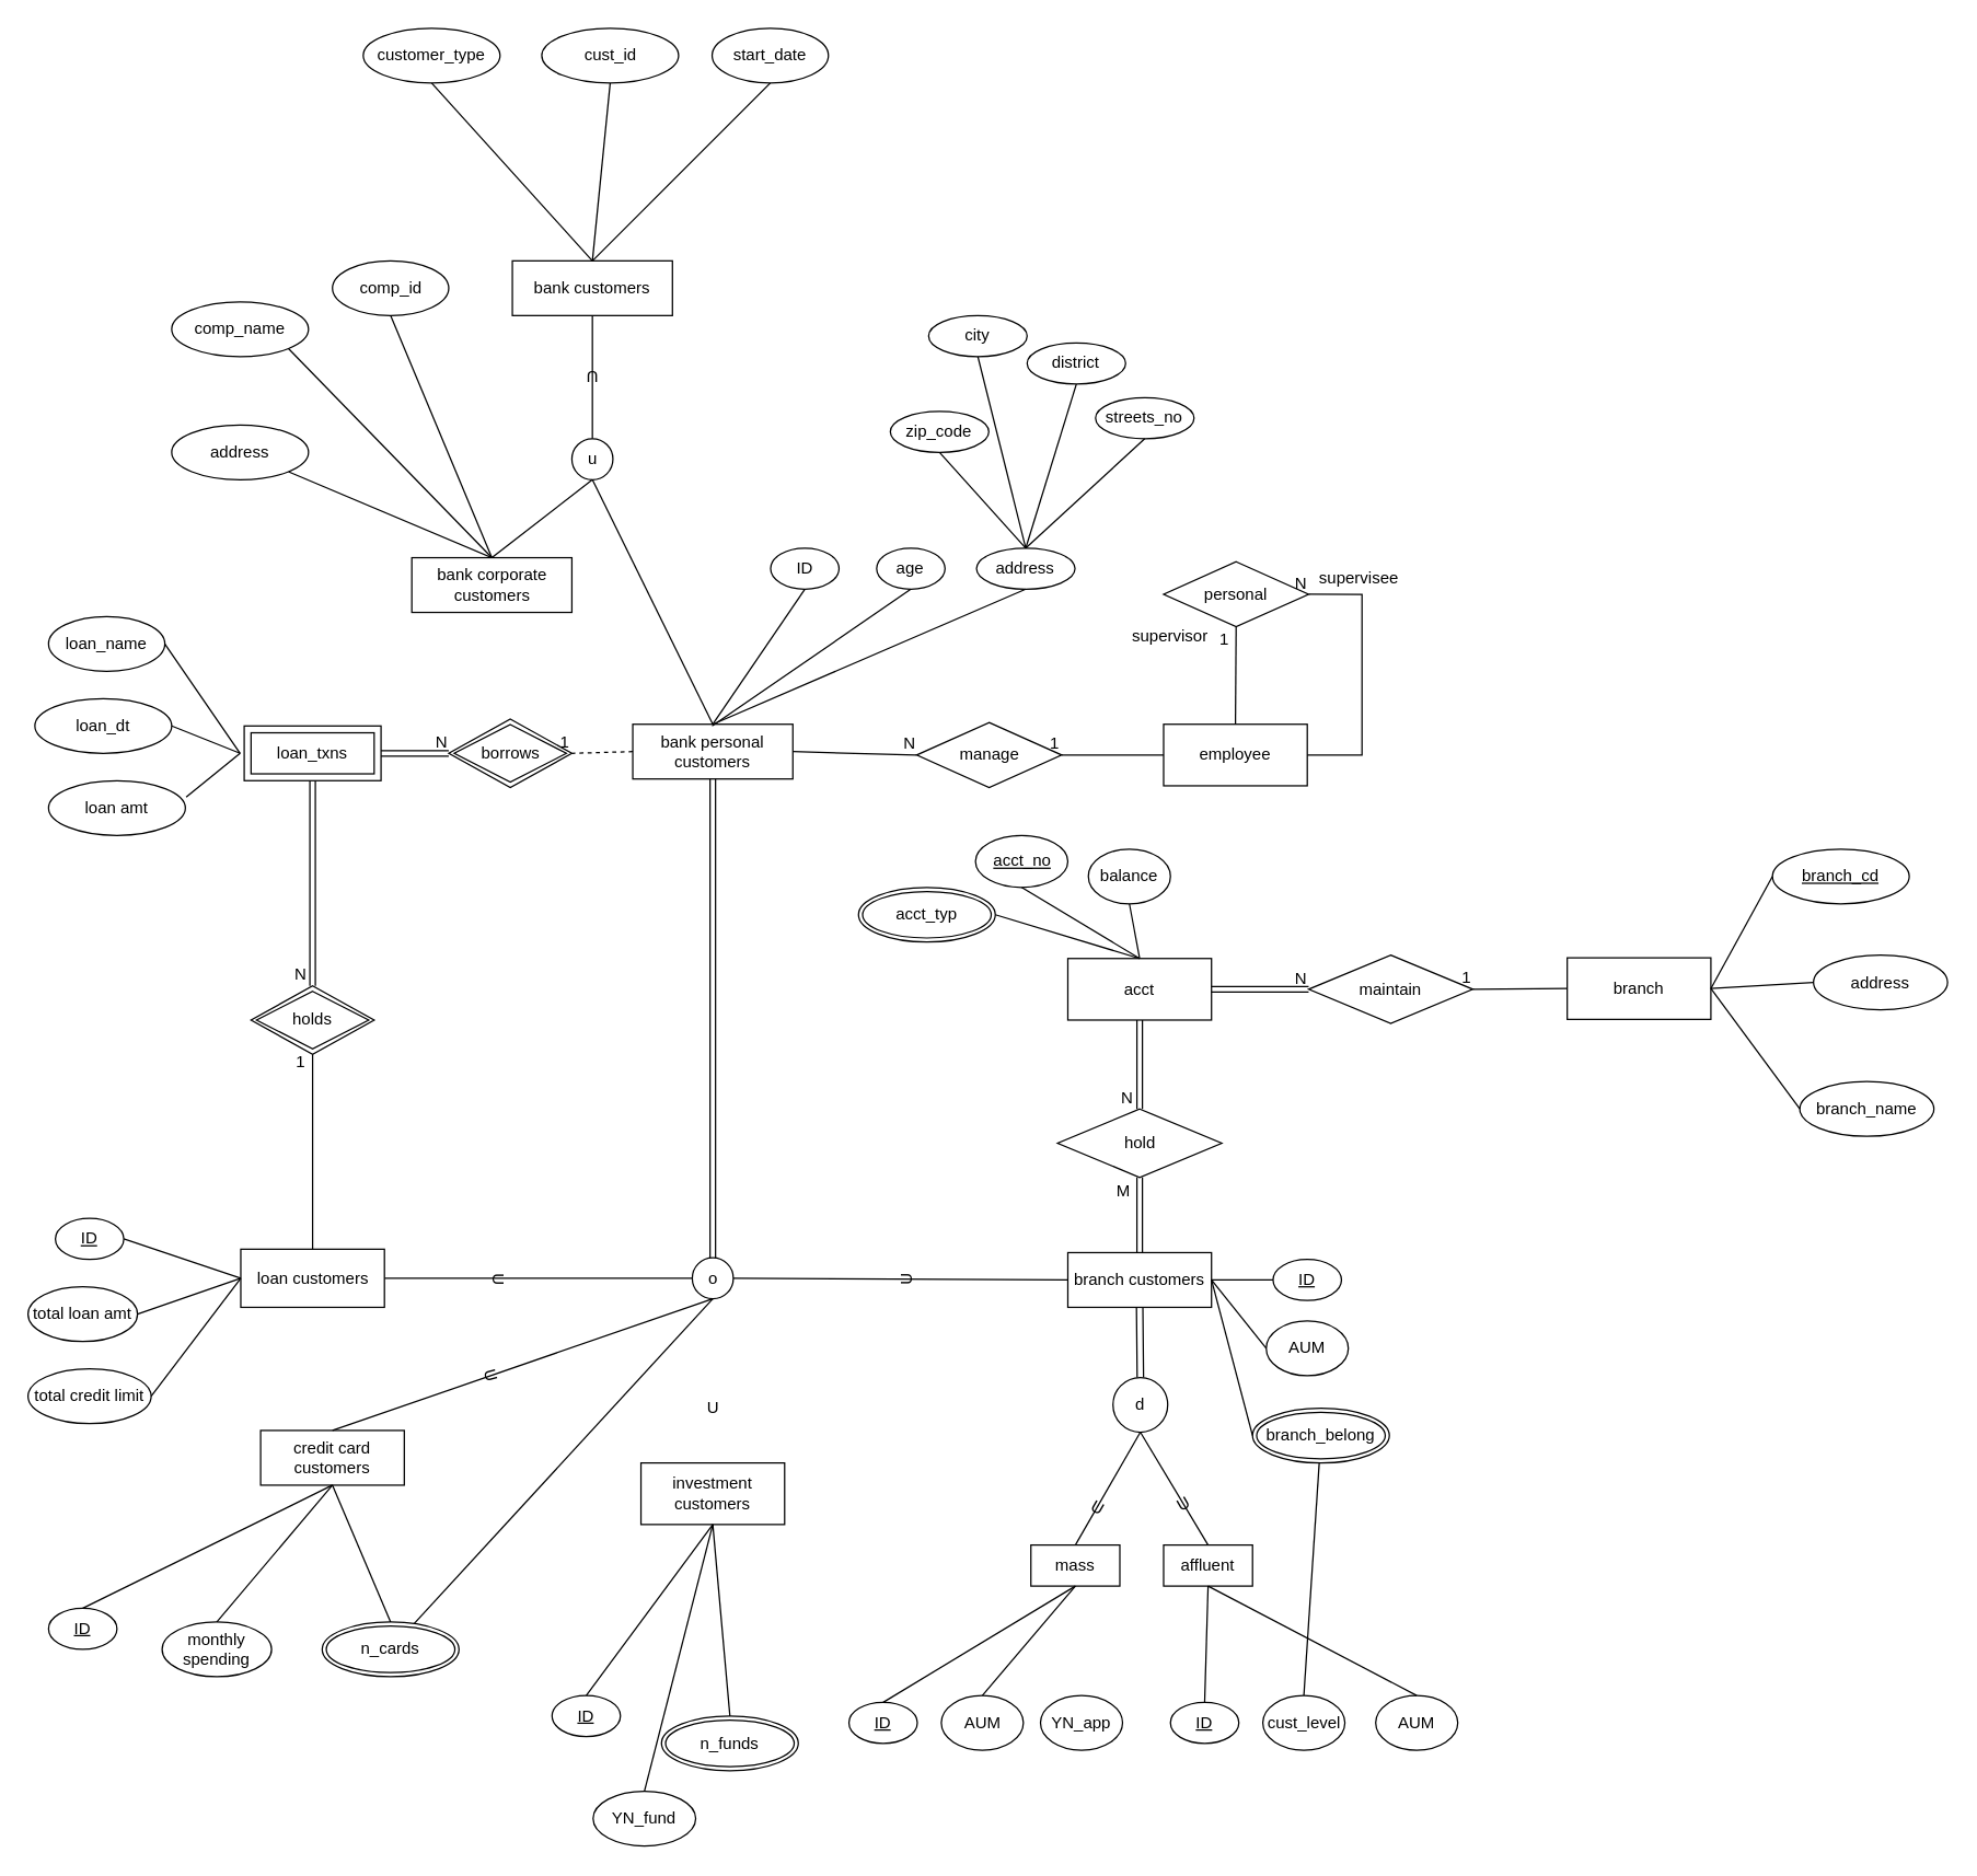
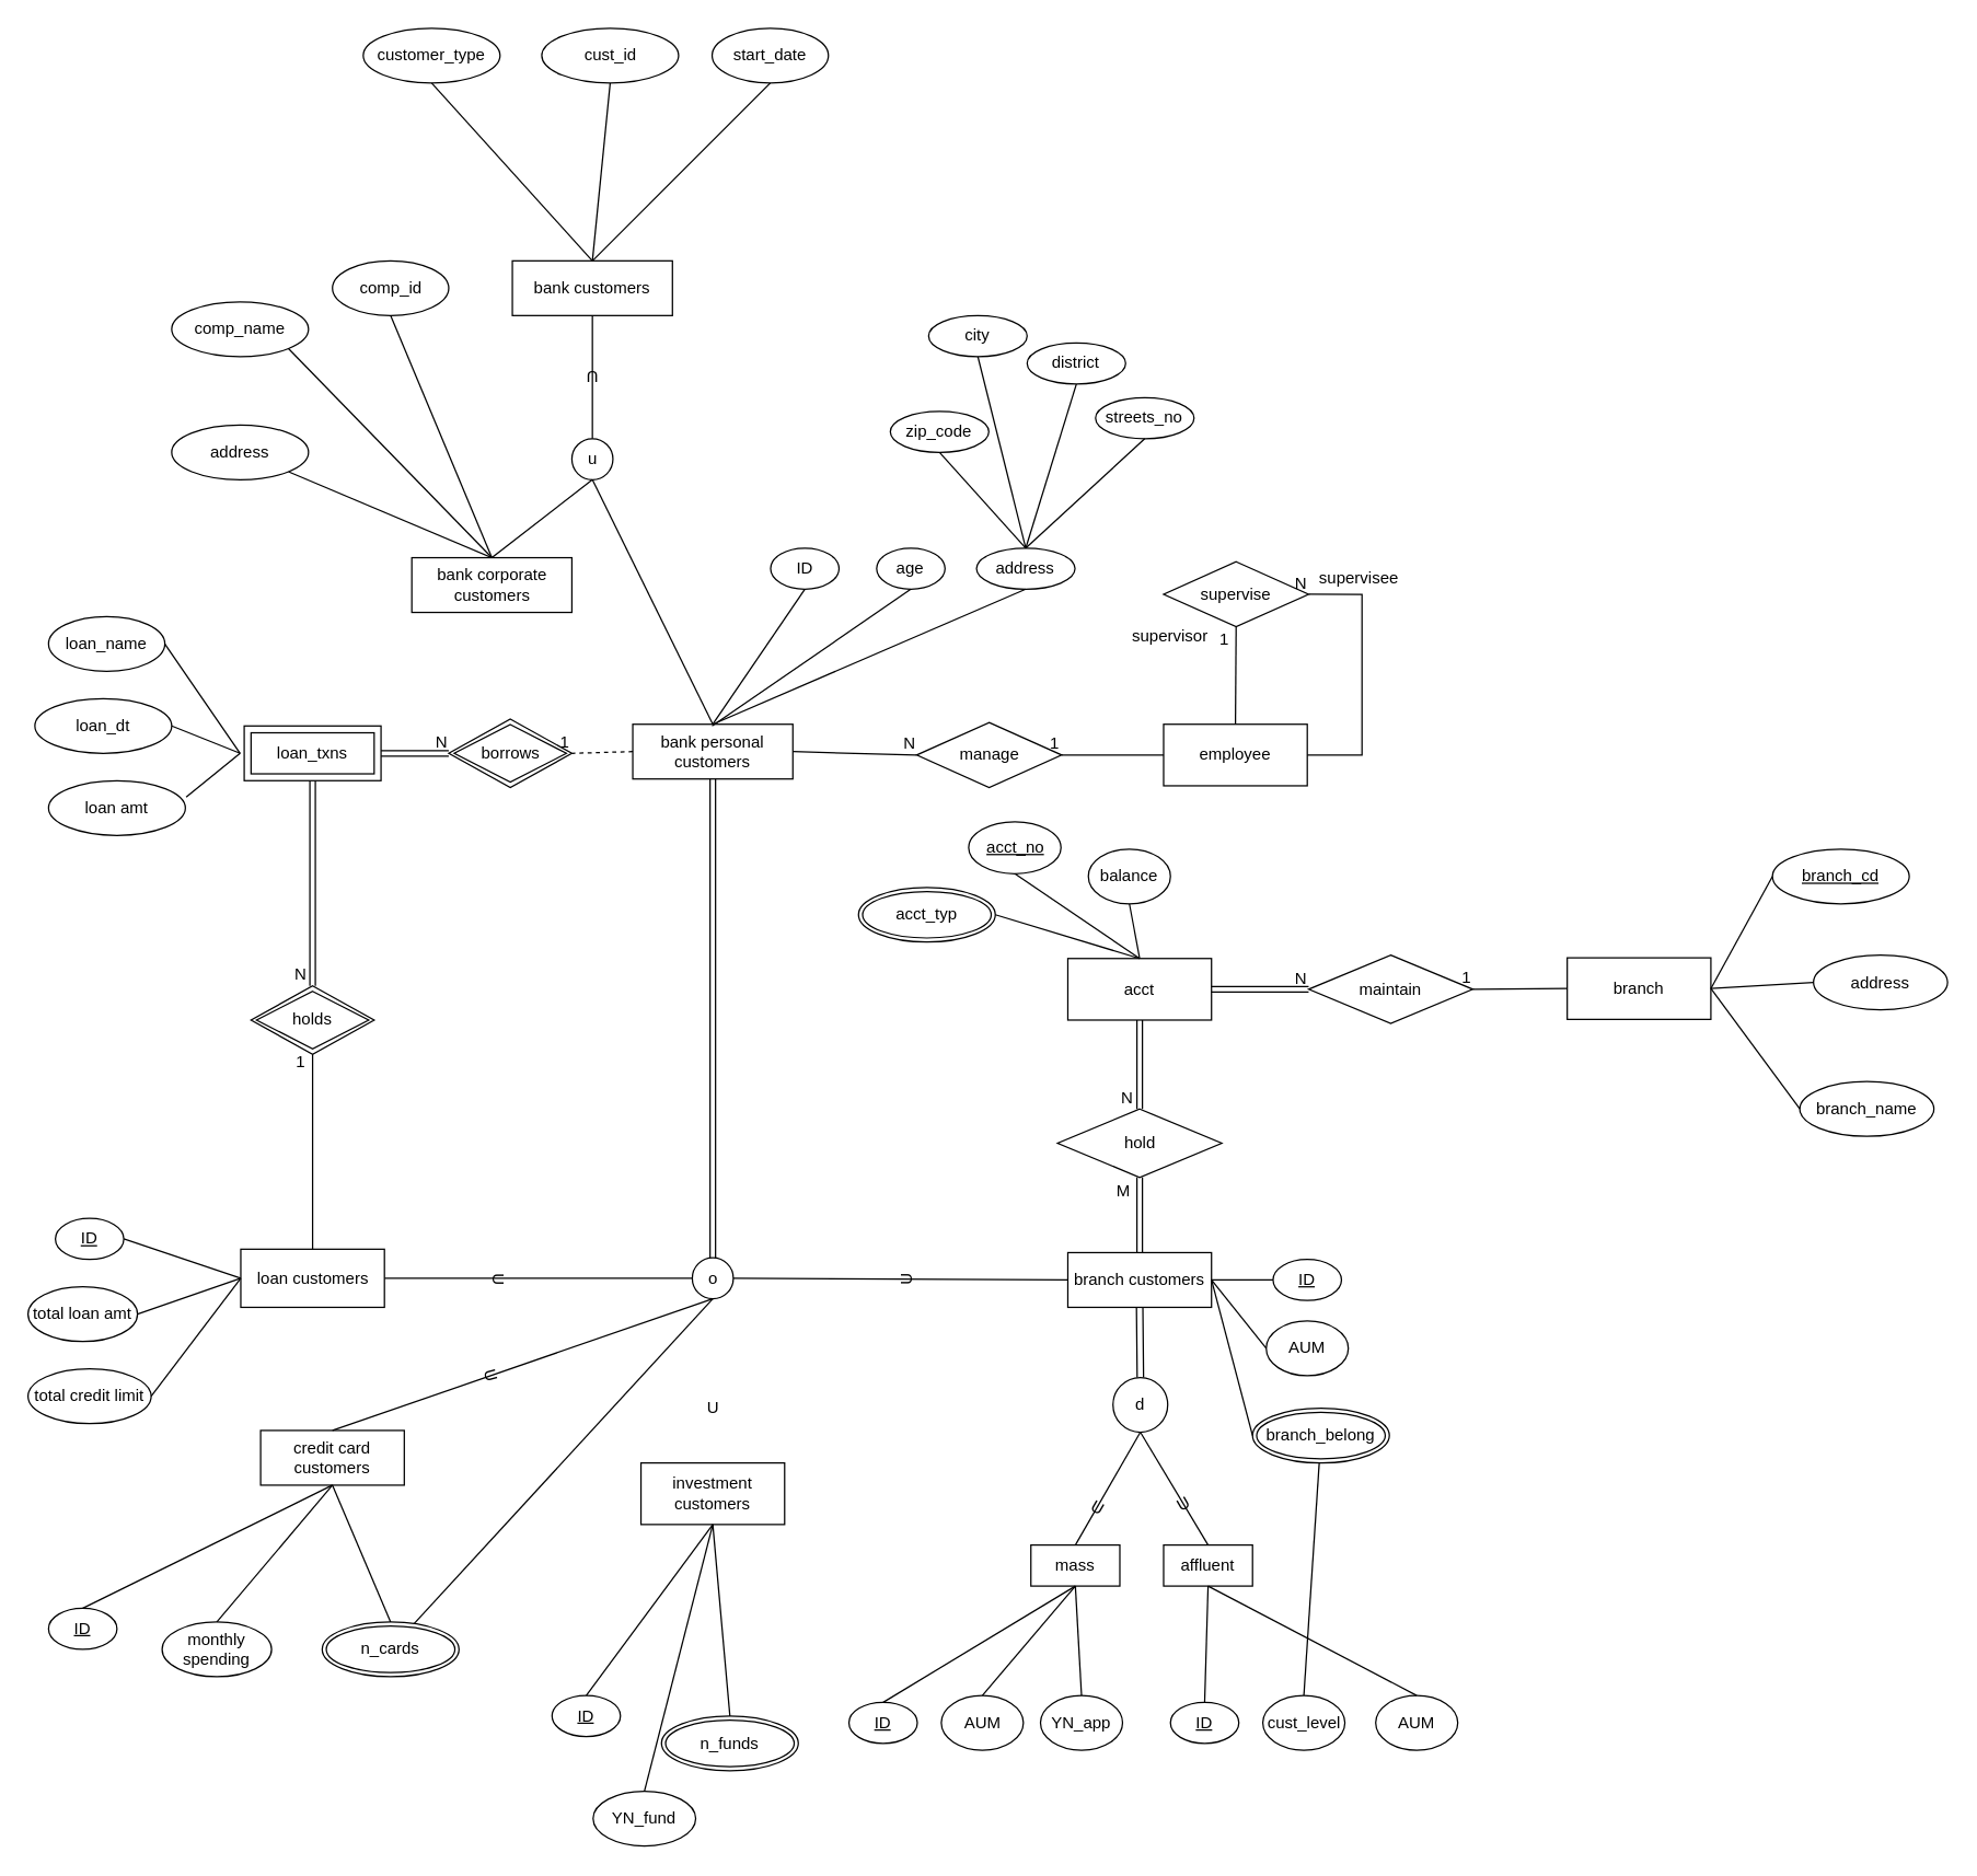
- <mxCell id="88" value="personal" style="shape=rhombus;perimeter=rhombusPerimeter;whiteSpace=wrap;html=1;align=center;" parent="1" vertex="1"><mxGeometry x="850" y="410" width="106" height="47.5" as="geometry" /></mxCell>
+ <mxCell id="88" value="supervise" style="shape=rhombus;perimeter=rhombusPerimeter;whiteSpace=wrap;html=1;align=center;" parent="1" vertex="1"><mxGeometry x="850" y="410" width="106" height="47.5" as="geometry" /></mxCell>
- <mxCell id="110" value="&lt;u&gt;acct_no&lt;/u&gt;" style="ellipse;whiteSpace=wrap;html=1;" parent="1" vertex="1"><mxGeometry x="712.5" y="610" width="67.5" height="38" as="geometry" /></mxCell>
+ <mxCell id="110" value="&lt;u&gt;acct_no&lt;/u&gt;" style="ellipse;whiteSpace=wrap;html=1;" parent="1" vertex="1"><mxGeometry x="707.5" y="600" width="67.5" height="38" as="geometry" /></mxCell>
+ <mxCell id="60" value="" style="endArrow=none;html=1;rounded=0;entryX=0.5;entryY=1;entryDx=0;entryDy=0;exitX=0.5;exitY=0;exitDx=0;exitDy=0;" parent="1" source="57" target="17" edge="1"><mxGeometry width="50" height="50" relative="1" as="geometry"><mxPoint x="808" y="1193.75" as="sourcePoint" /><mxPoint x="816" y="1128.75" as="targetPoint" /></mxGeometry></mxCell>
